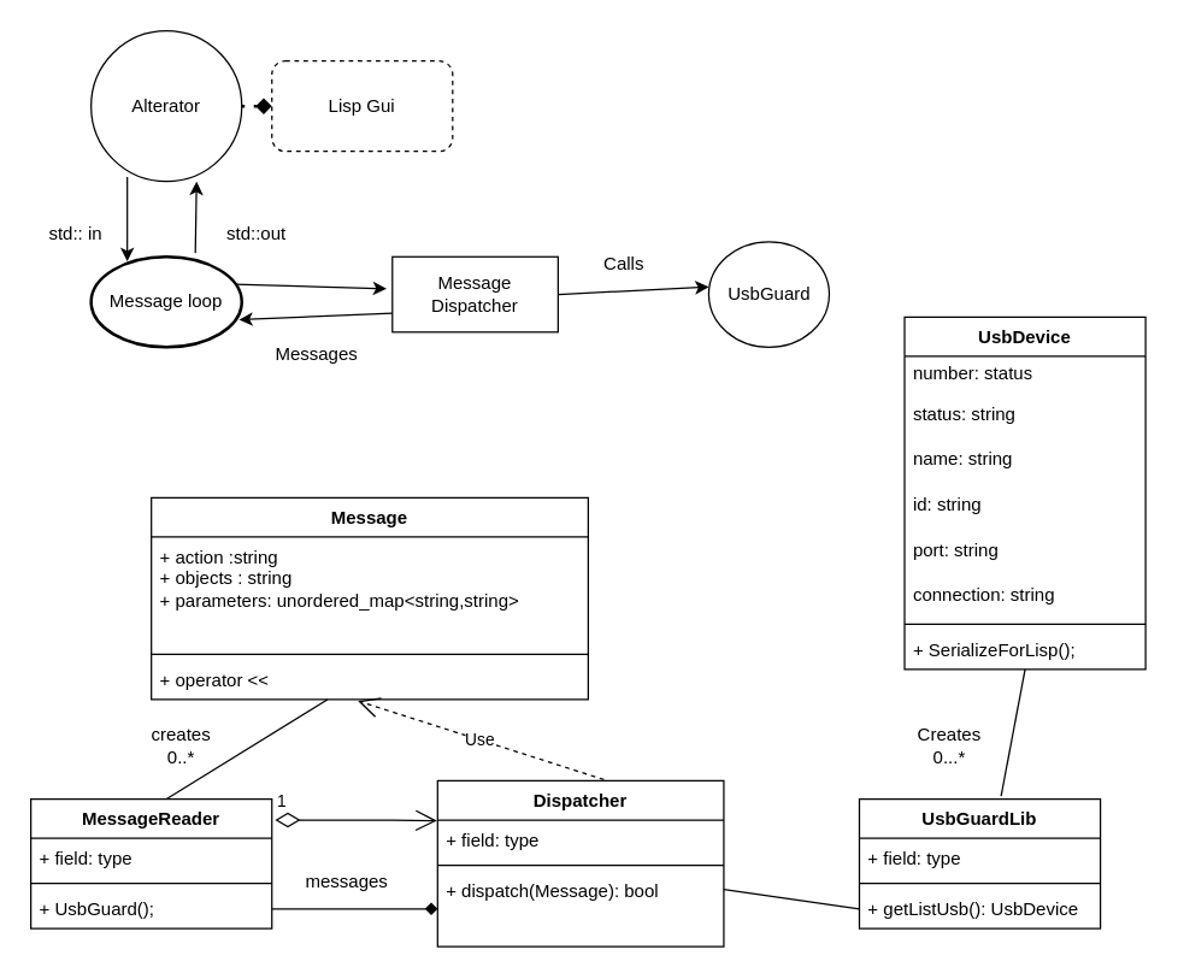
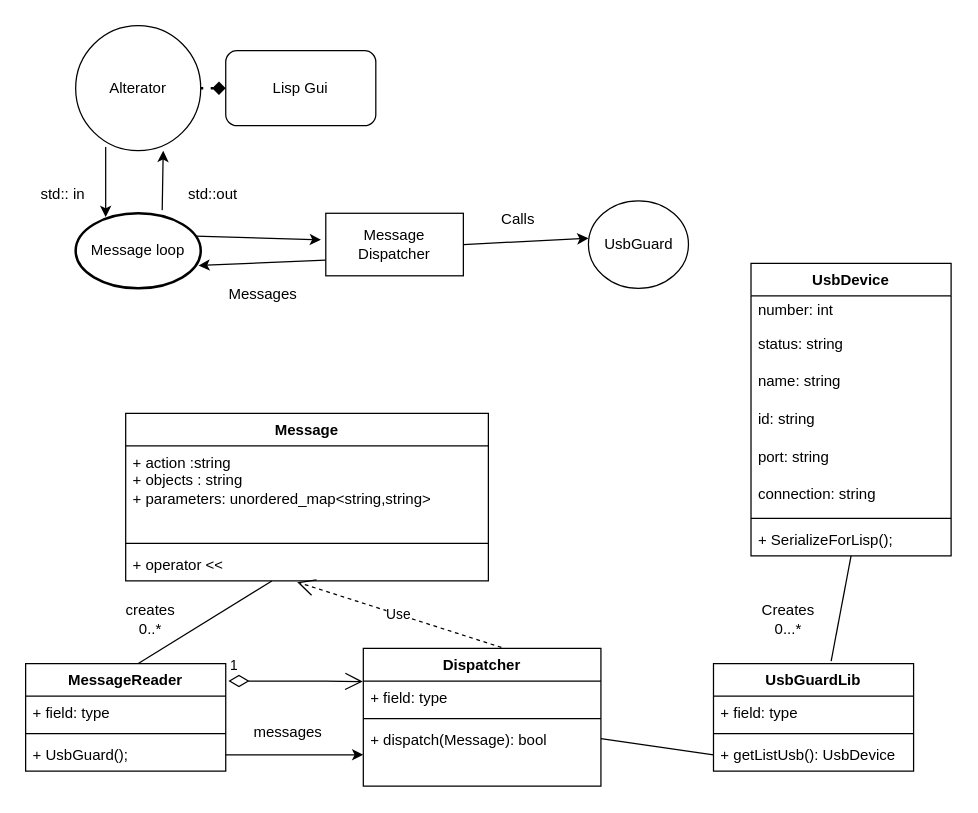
- <mxCell id="16" value="Lisp Gui" style="rounded=1;whiteSpace=wrap;html=1;dashed=1;" parent="1" vertex="1"><mxGeometry x="180" y="40" width="120" height="60" as="geometry" /></mxCell>
+ <mxCell id="16" value="Lisp Gui" style="rounded=1;whiteSpace=wrap;html=1;" parent="1" vertex="1"><mxGeometry x="180" y="40" width="120" height="60" as="geometry" /></mxCell>
- <mxCell id="32" value="number: status" style="text;strokeColor=none;fillColor=none;align=left;verticalAlign=middle;spacingLeft=4;spacingRight=4;overflow=hidden;points=[[0,0.5],[1,0.5]];portConstraint=eastwest;rotatable=0;whiteSpace=wrap;html=1;" vertex="1" parent="31"><mxGeometry y="26" width="160" height="24" as="geometry" /></mxCell>
+ <mxCell id="32" value="number: int" style="text;strokeColor=none;fillColor=none;align=left;verticalAlign=middle;spacingLeft=4;spacingRight=4;overflow=hidden;points=[[0,0.5],[1,0.5]];portConstraint=eastwest;rotatable=0;whiteSpace=wrap;html=1;" vertex="1" parent="31"><mxGeometry y="26" width="160" height="24" as="geometry" /></mxCell>
- <mxCell id="44" value="" style="endArrow=diamond;html=1;rounded=0;exitX=1;exitY=0.5;exitDx=0;exitDy=0;entryX=0;entryY=0.5;entryDx=0;entryDy=0;" edge="1" parent="1" source="21" target="29"><mxGeometry width="50" height="50" relative="1" as="geometry"><mxPoint x="360" y="510" as="sourcePoint" /><mxPoint x="410" y="460" as="targetPoint" /></mxGeometry></mxCell>
+ <mxCell id="44" value="" style="endArrow=classic;html=1;rounded=0;exitX=1;exitY=0.5;exitDx=0;exitDy=0;entryX=0;entryY=0.5;entryDx=0;entryDy=0;" edge="1" parent="1" source="21" target="29"><mxGeometry width="50" height="50" relative="1" as="geometry"><mxPoint x="360" y="510" as="sourcePoint" /><mxPoint x="410" y="460" as="targetPoint" /></mxGeometry></mxCell>
